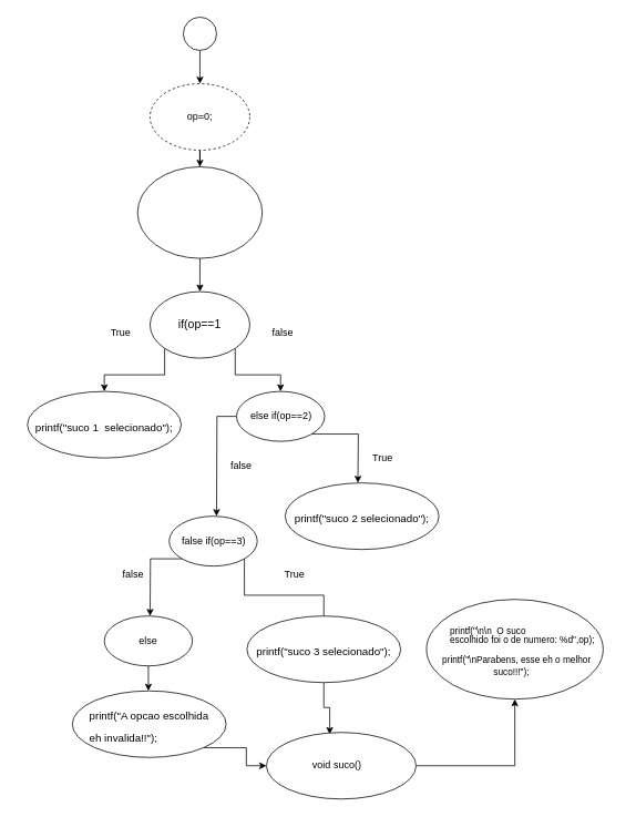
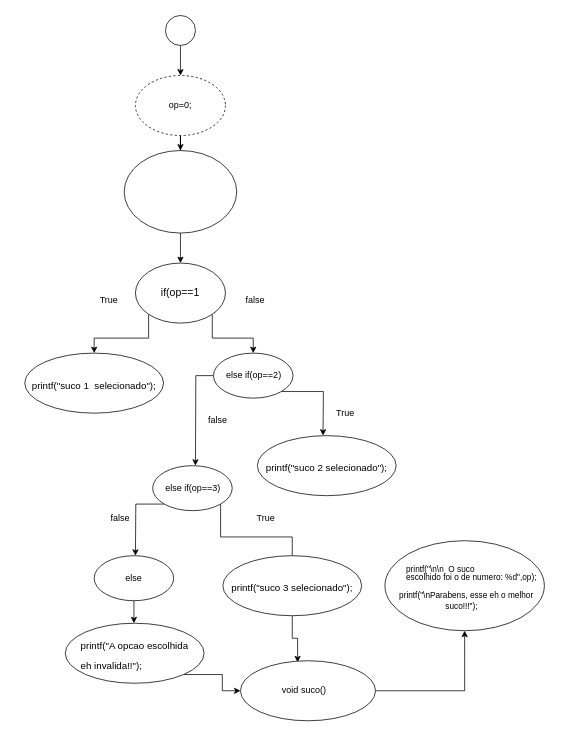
- <mxCell id="27" value="false if(op==3)" style="text;html=1;strokeColor=none;fillColor=none;align=center;verticalAlign=middle;whiteSpace=wrap;rounded=0;" vertex="1" parent="1"><mxGeometry x="194" y="640" width="126" height="20" as="geometry" /></mxCell>
+ <mxCell id="27" value="else if(op==3)" style="text;html=1;strokeColor=none;fillColor=none;align=center;verticalAlign=middle;whiteSpace=wrap;rounded=0;" vertex="1" parent="1"><mxGeometry x="194" y="640" width="126" height="20" as="geometry" /></mxCell>
